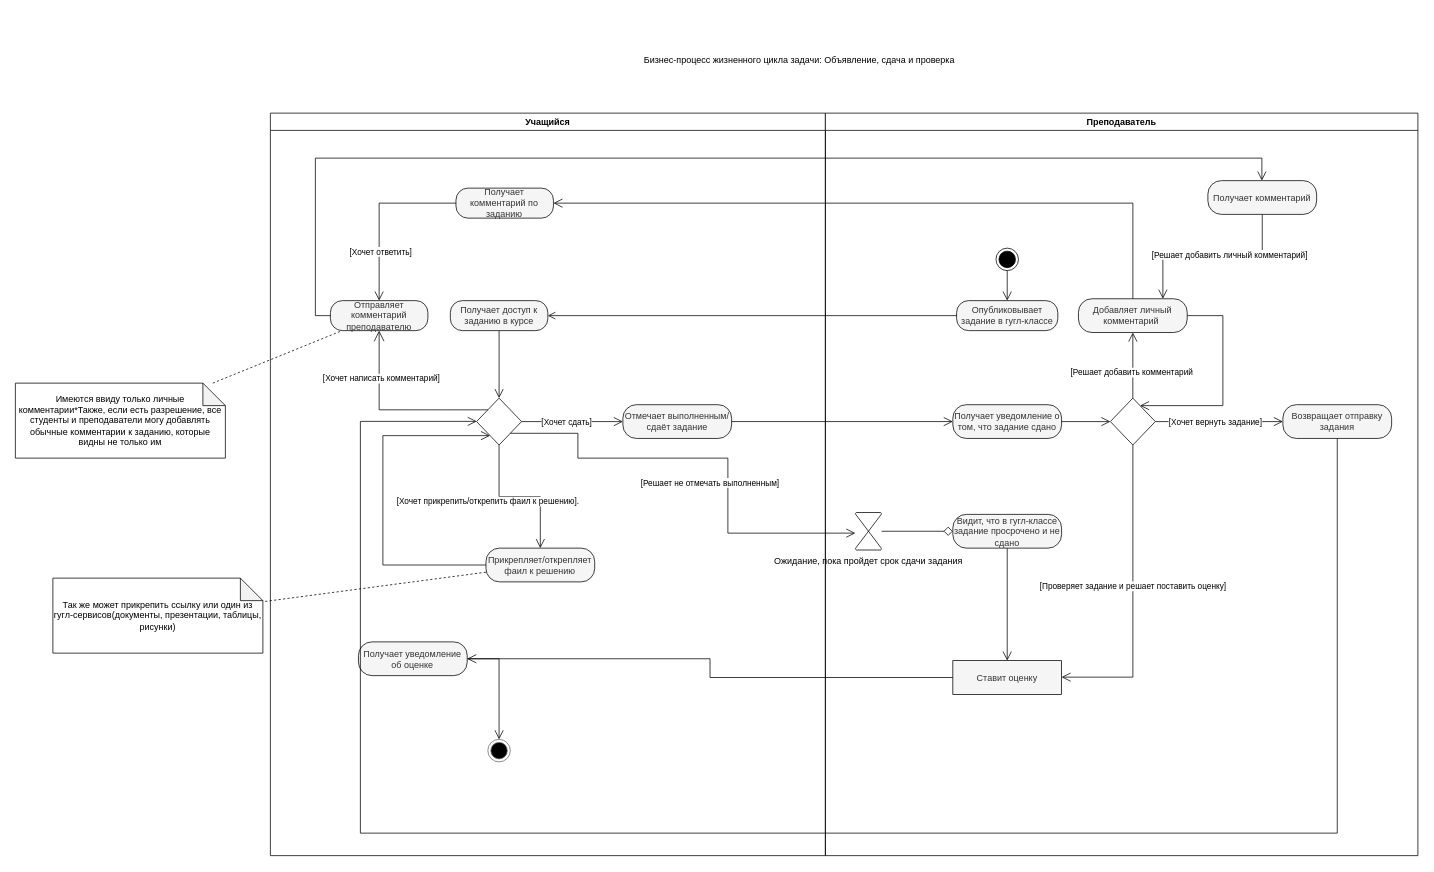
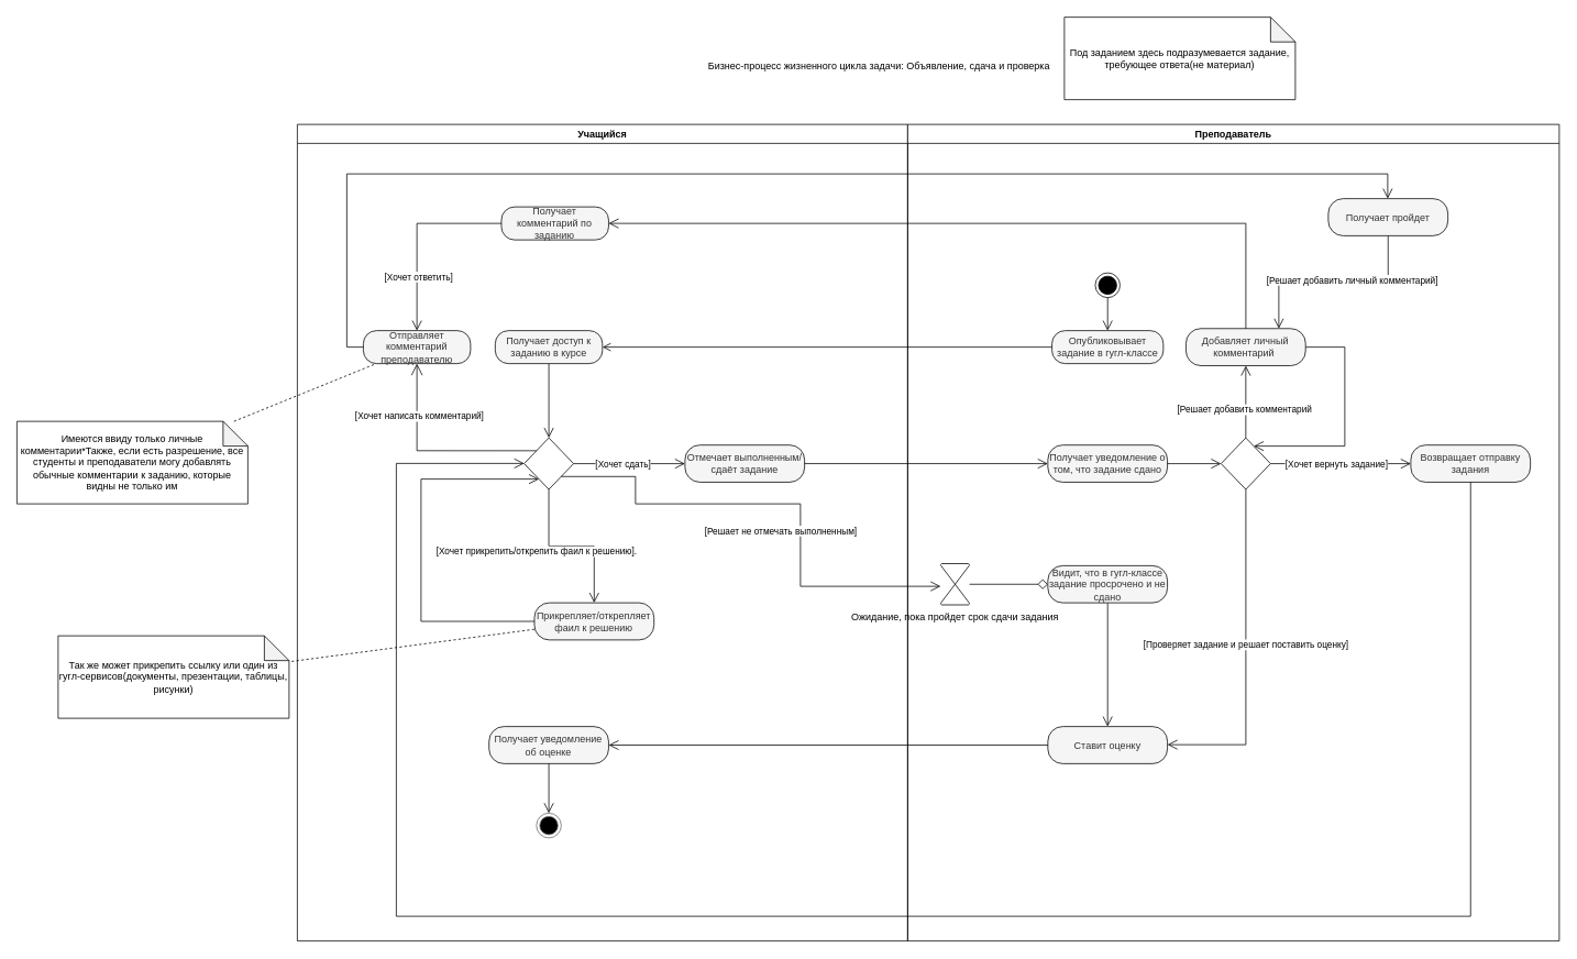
+ <mxCell id="45" value="Под заданием здесь подразумевается задание, требующее ответа(не материал)" style="shape=note;whiteSpace=wrap;html=1;backgroundOutline=1;darkOpacity=0.05;" vertex="1" parent="1"><mxGeometry x="1290" y="20" width="280" height="100" as="geometry" /></mxCell>
- <mxCell id="41" value="Получает комментарий" style="rounded=1;whiteSpace=wrap;html=1;arcSize=40;fillColor=#f5f5f5;strokeColor=#000000;fontColor=#333333;" vertex="1" parent="20"><mxGeometry x="510" y="90" width="145" height="45" as="geometry" /></mxCell>
+ <mxCell id="41" value="Получает пройдет" style="rounded=1;whiteSpace=wrap;html=1;arcSize=40;fillColor=#f5f5f5;strokeColor=#000000;fontColor=#333333;" vertex="1" parent="20"><mxGeometry x="510" y="90" width="145" height="45" as="geometry" /></mxCell>
- <mxCell id="19" value="Получает уведомление об оценке" style="rounded=1;whiteSpace=wrap;html=1;arcSize=40;fillColor=#f5f5f5;strokeColor=#000000;fontColor=#333333;" vertex="1" parent="2"><mxGeometry x="117.44" y="705" width="145" height="45" as="geometry" /></mxCell>
+ <mxCell id="19" value="Получает уведомление об оценке" style="rounded=1;whiteSpace=wrap;html=1;arcSize=40;fillColor=#f5f5f5;strokeColor=#000000;fontColor=#333333;" vertex="1" parent="2"><mxGeometry x="232.44" y="730" width="145" height="45" as="geometry" /></mxCell>
- <mxCell id="29" value="Ставит оценку" style="whiteSpace=wrap;html=1;arcSize=40;fillColor=#f5f5f5;strokeColor=#000000;fontColor=#333333;rounded=0;" vertex="1" parent="20"><mxGeometry x="169.95" y="730" width="145" height="45" as="geometry" /></mxCell>
+ <mxCell id="29" value="Ставит оценку" style="rounded=1;whiteSpace=wrap;html=1;arcSize=40;fillColor=#f5f5f5;strokeColor=#000000;fontColor=#333333;" vertex="1" parent="20"><mxGeometry x="169.95" y="730" width="145" height="45" as="geometry" /></mxCell>
